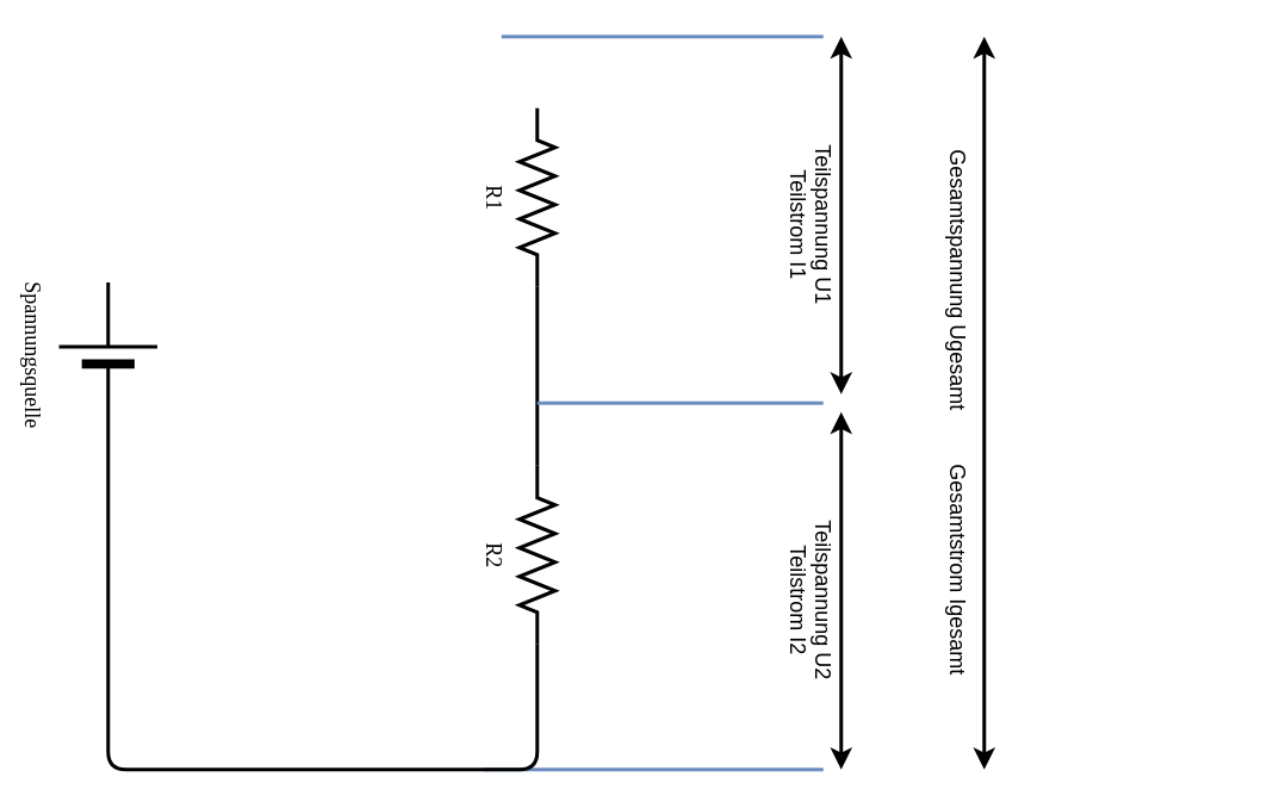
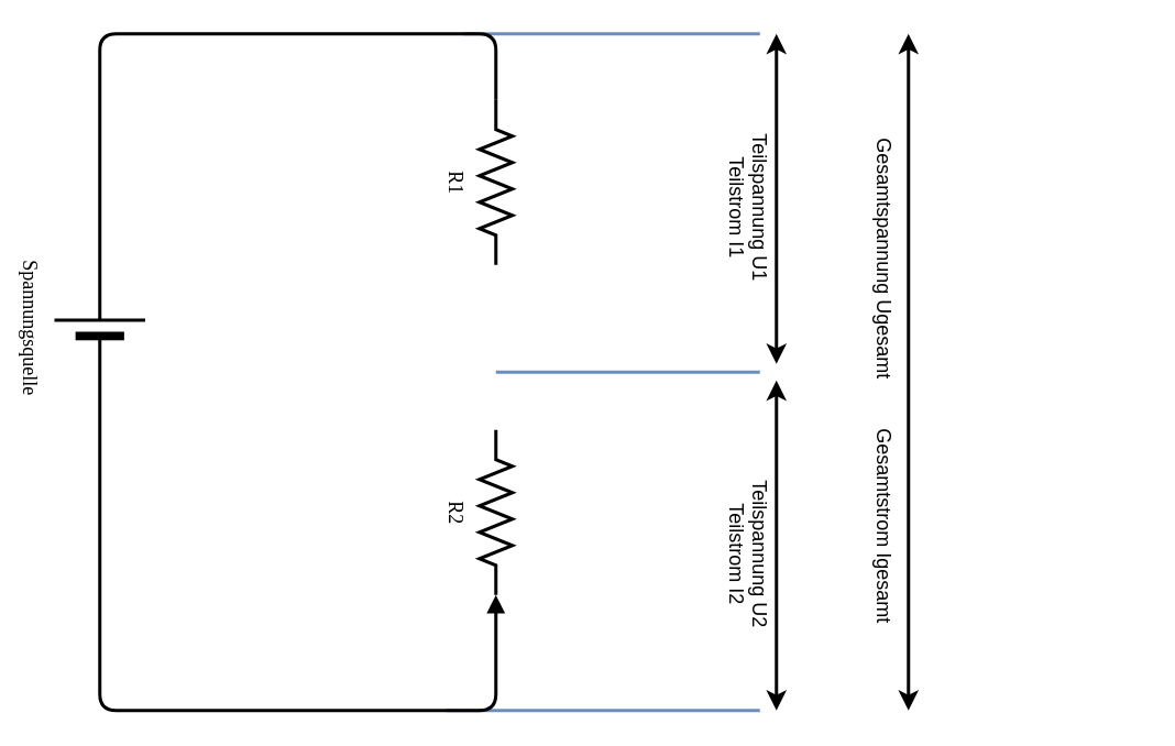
+ <mxCell id="7" value="" style="endArrow=none;html=1;strokeColor=#000000;strokeWidth=2;jumpStyle=gap;exitX=1;exitY=0.5;exitDx=0;exitDy=0;exitPerimeter=0;entryX=0;entryY=0.5;entryDx=0;entryDy=0;entryPerimeter=0;" edge="1" parent="1" source="6" target="4"><mxGeometry width="100" relative="1" as="geometry"><mxPoint x="370" y="-70" as="sourcePoint" /><mxPoint x="470" y="-70" as="targetPoint" /><Array as="points"><mxPoint x="60" y="20" /><mxPoint x="300" y="20" /></Array></mxGeometry></mxCell>
- <mxCell id="9" value="" style="endArrow=none;html=1;strokeColor=#000000;strokeWidth=2;exitX=1;exitY=0.5;exitDx=0;exitDy=0;exitPerimeter=0;entryX=0;entryY=0.5;entryDx=0;entryDy=0;entryPerimeter=0;jumpStyle=gap;" edge="1" parent="1" source="4" target="5"><mxGeometry width="100" relative="1" as="geometry"><mxPoint x="10" y="450" as="sourcePoint" /><mxPoint x="110" y="450" as="targetPoint" /></mxGeometry></mxCell>
- <mxCell id="8" value="" style="endArrow=none;html=1;strokeColor=#000000;strokeWidth=2;exitX=0;exitY=0.5;exitDx=0;exitDy=0;exitPerimeter=0;entryX=1;entryY=0.5;entryDx=0;entryDy=0;entryPerimeter=0;jumpStyle=gap;" edge="1" parent="1" source="6" target="5"><mxGeometry width="100" relative="1" as="geometry"><mxPoint x="30" y="380" as="sourcePoint" /><mxPoint x="130" y="380" as="targetPoint" /><Array as="points"><mxPoint x="60" y="430" /><mxPoint x="300" y="430" /></Array></mxGeometry></mxCell>
+ <mxCell id="8" value="" style="endArrow=block;html=1;strokeColor=#000000;strokeWidth=2;exitX=0;exitY=0.5;exitDx=0;exitDy=0;exitPerimeter=0;entryX=1;entryY=0.5;entryDx=0;entryDy=0;entryPerimeter=0;jumpStyle=gap;" edge="1" parent="1" source="6" target="5"><mxGeometry width="100" relative="1" as="geometry"><mxPoint x="30" y="380" as="sourcePoint" /><mxPoint x="130" y="380" as="targetPoint" /><Array as="points"><mxPoint x="60" y="430" /><mxPoint x="300" y="430" /></Array></mxGeometry></mxCell>
